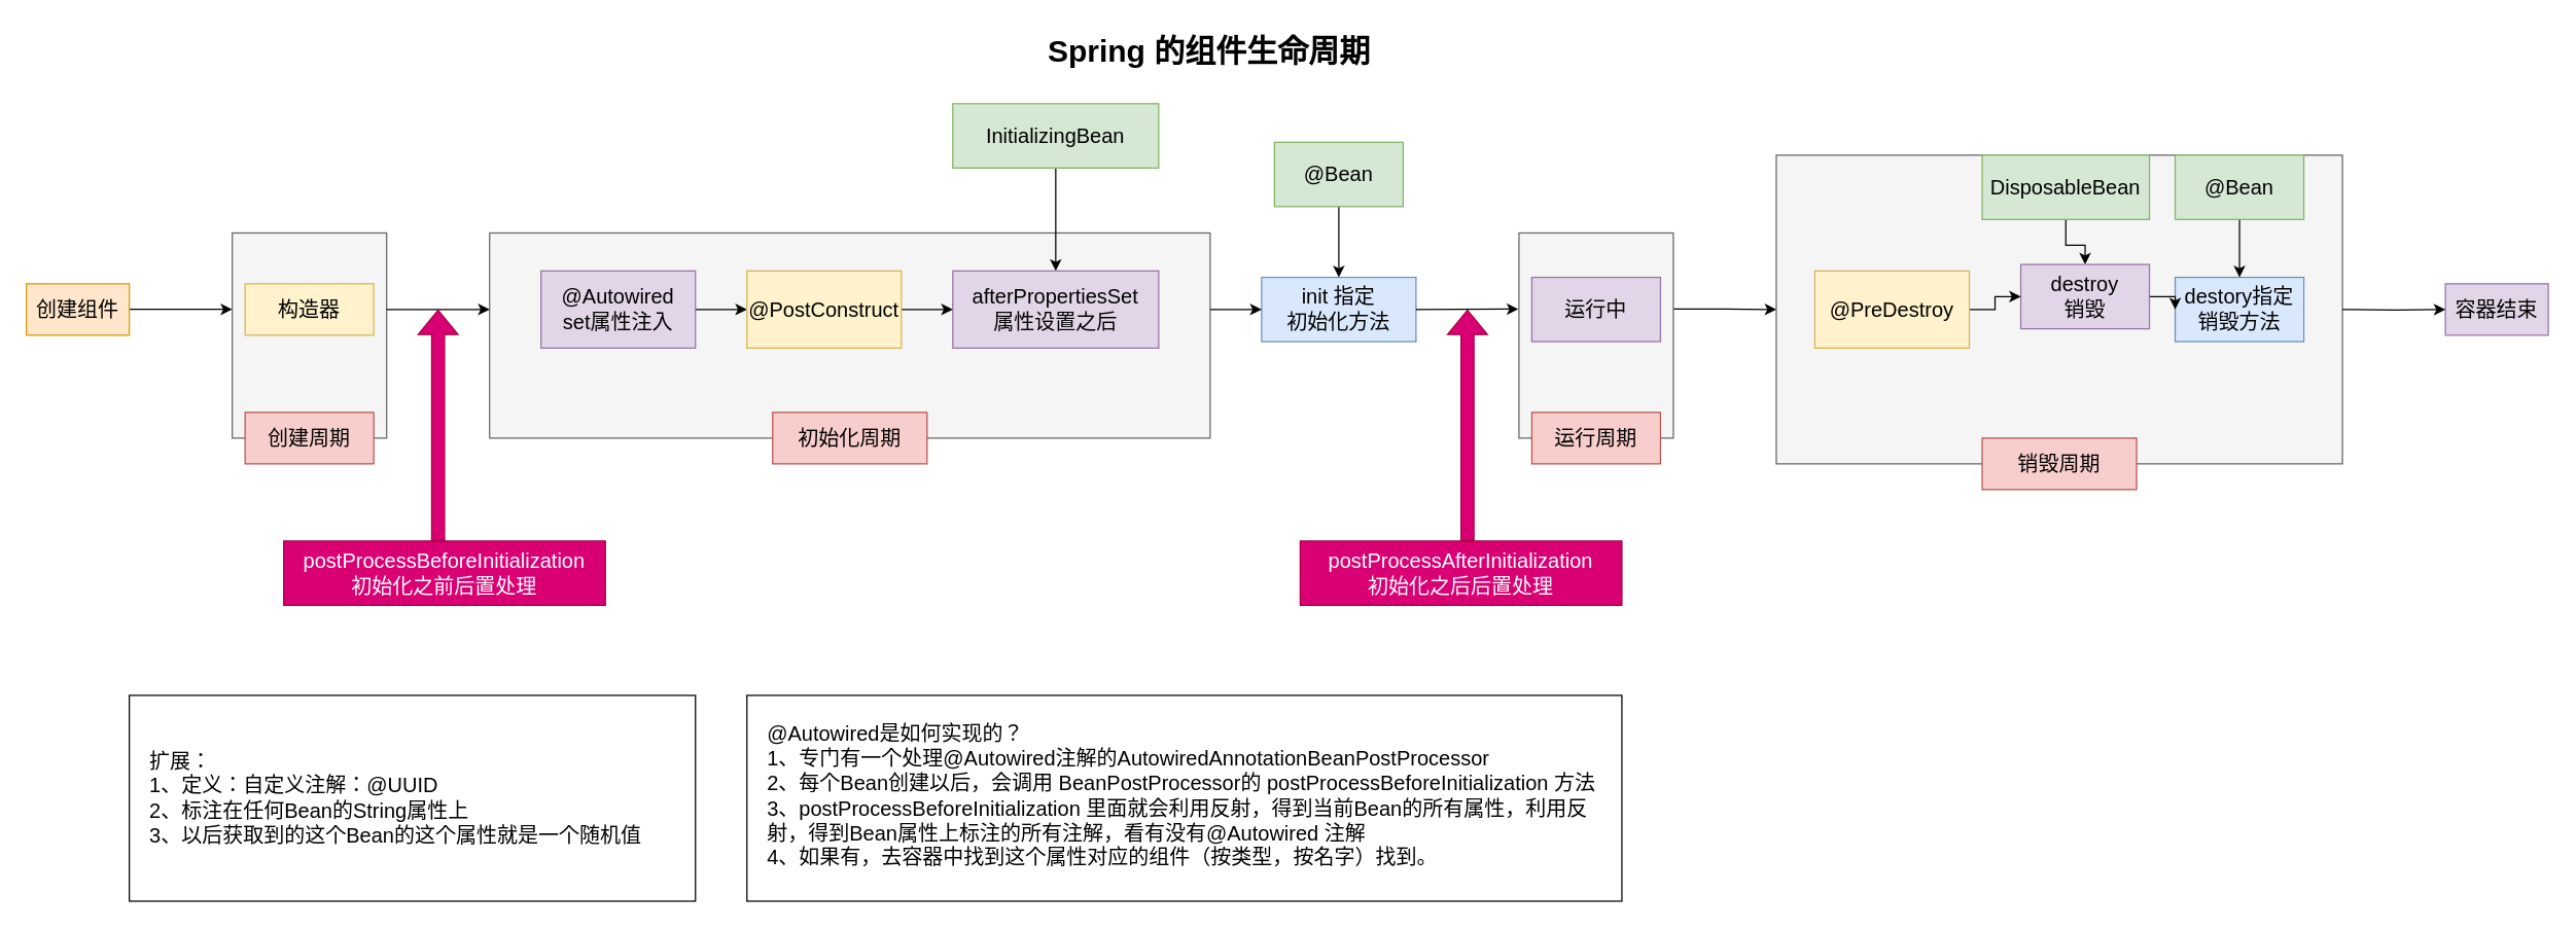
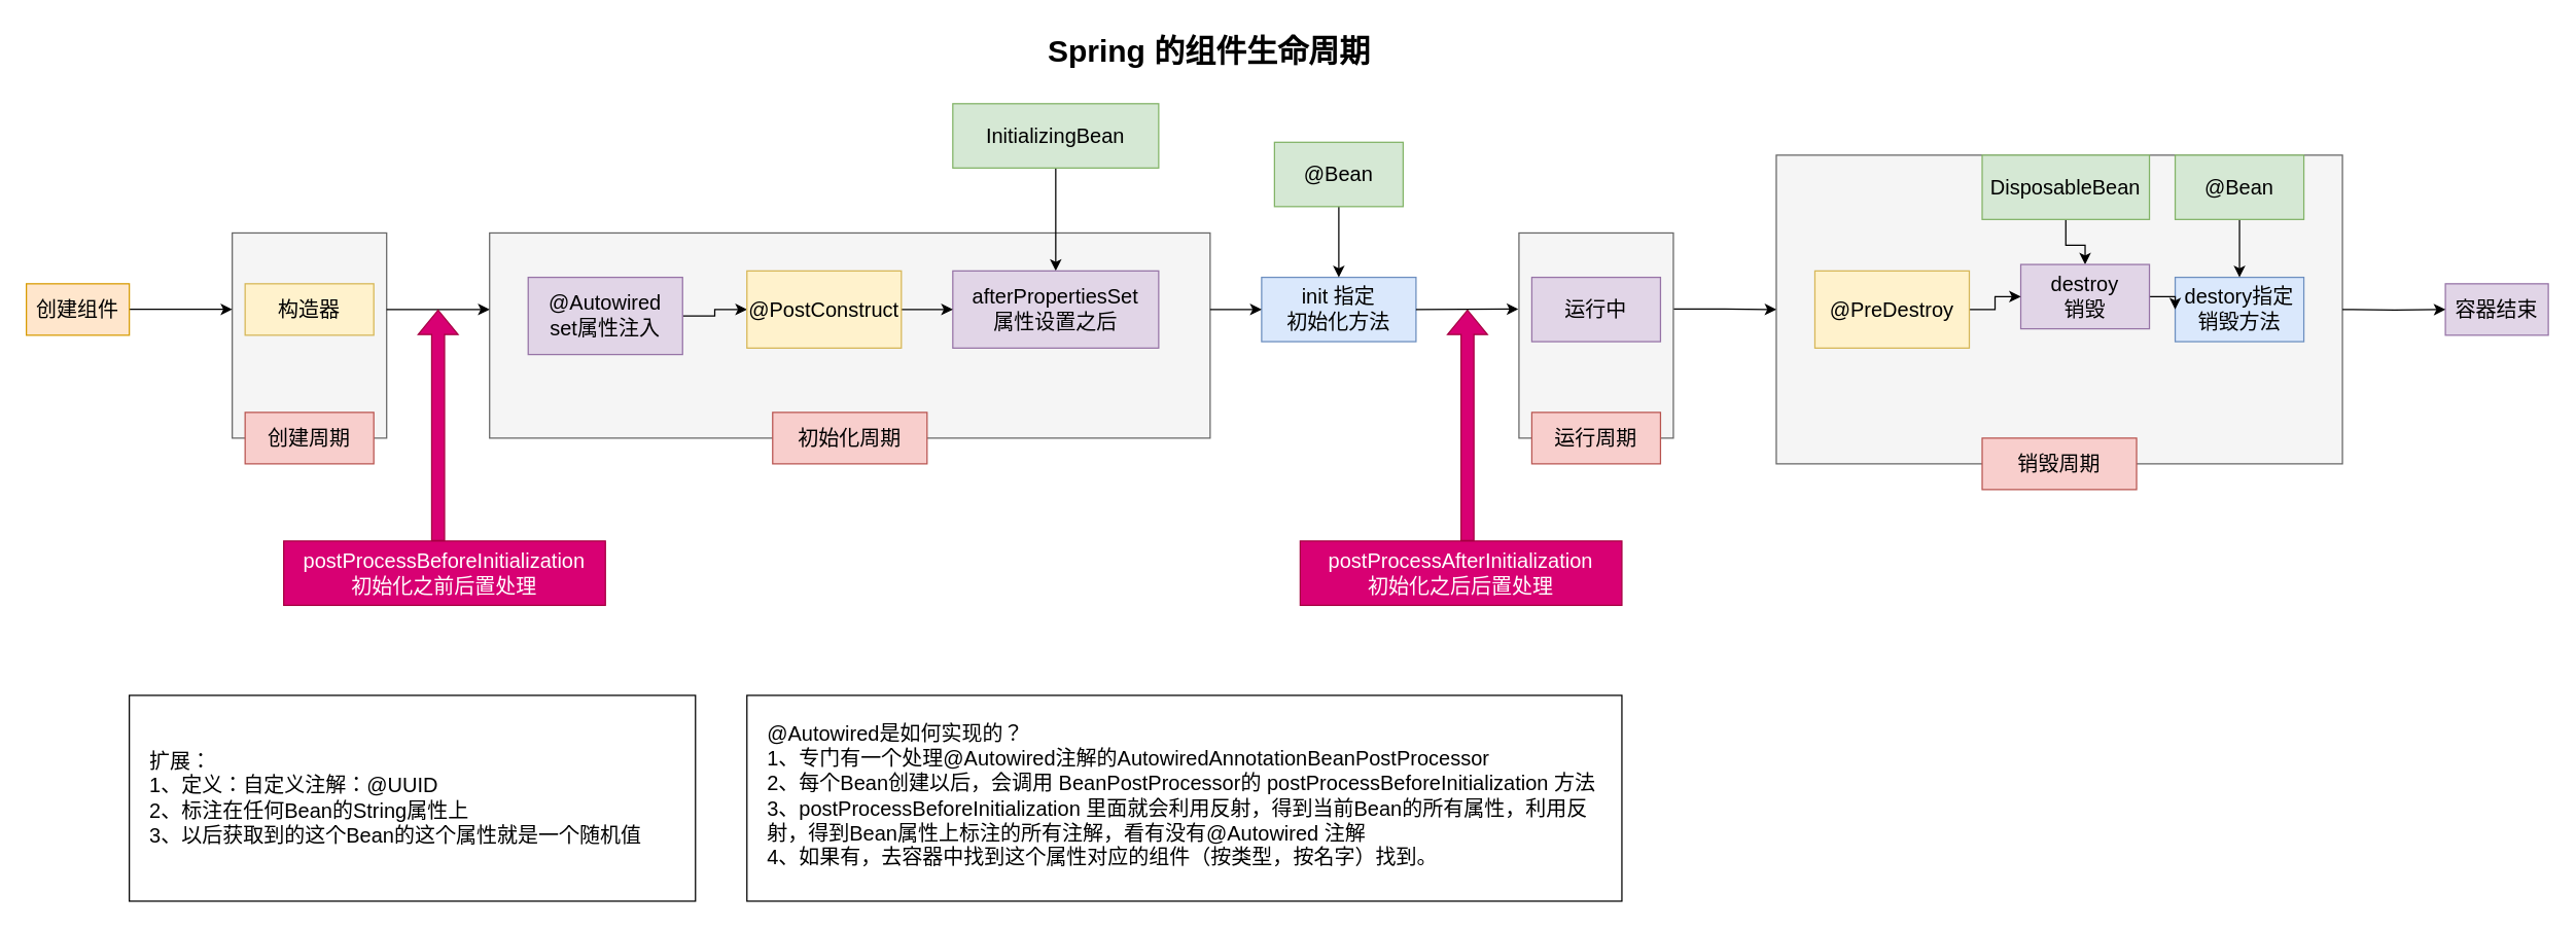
- <mxCell id="24" value="@Autowired&lt;div&gt;set属性注入&lt;/div&gt;" style="rounded=0;whiteSpace=wrap;html=1;fontSize=16;fillColor=#e1d5e7;strokeColor=#9673a6;" vertex="1" parent="1"><mxGeometry x="420" y="210" width="120" height="60" as="geometry" /></mxCell>
+ <mxCell id="24" value="@Autowired&lt;div&gt;set属性注入&lt;/div&gt;" style="rounded=0;whiteSpace=wrap;html=1;fontSize=16;fillColor=#e1d5e7;strokeColor=#9673a6;" vertex="1" parent="1"><mxGeometry x="410" y="215" width="120" height="60" as="geometry" /></mxCell>
